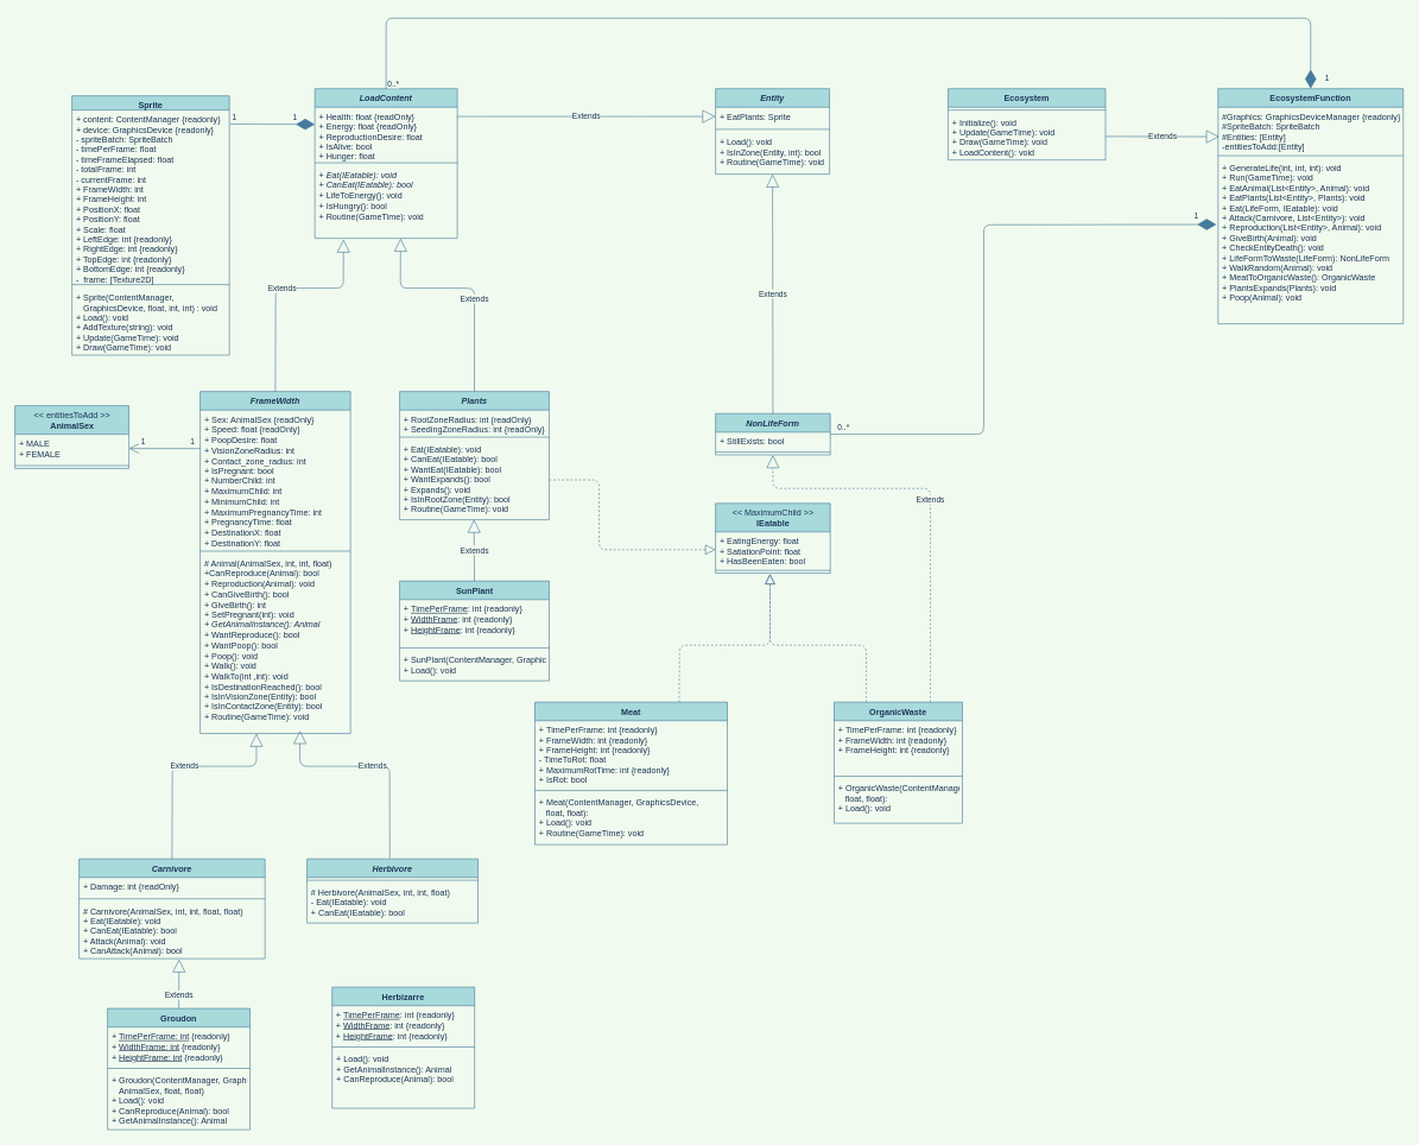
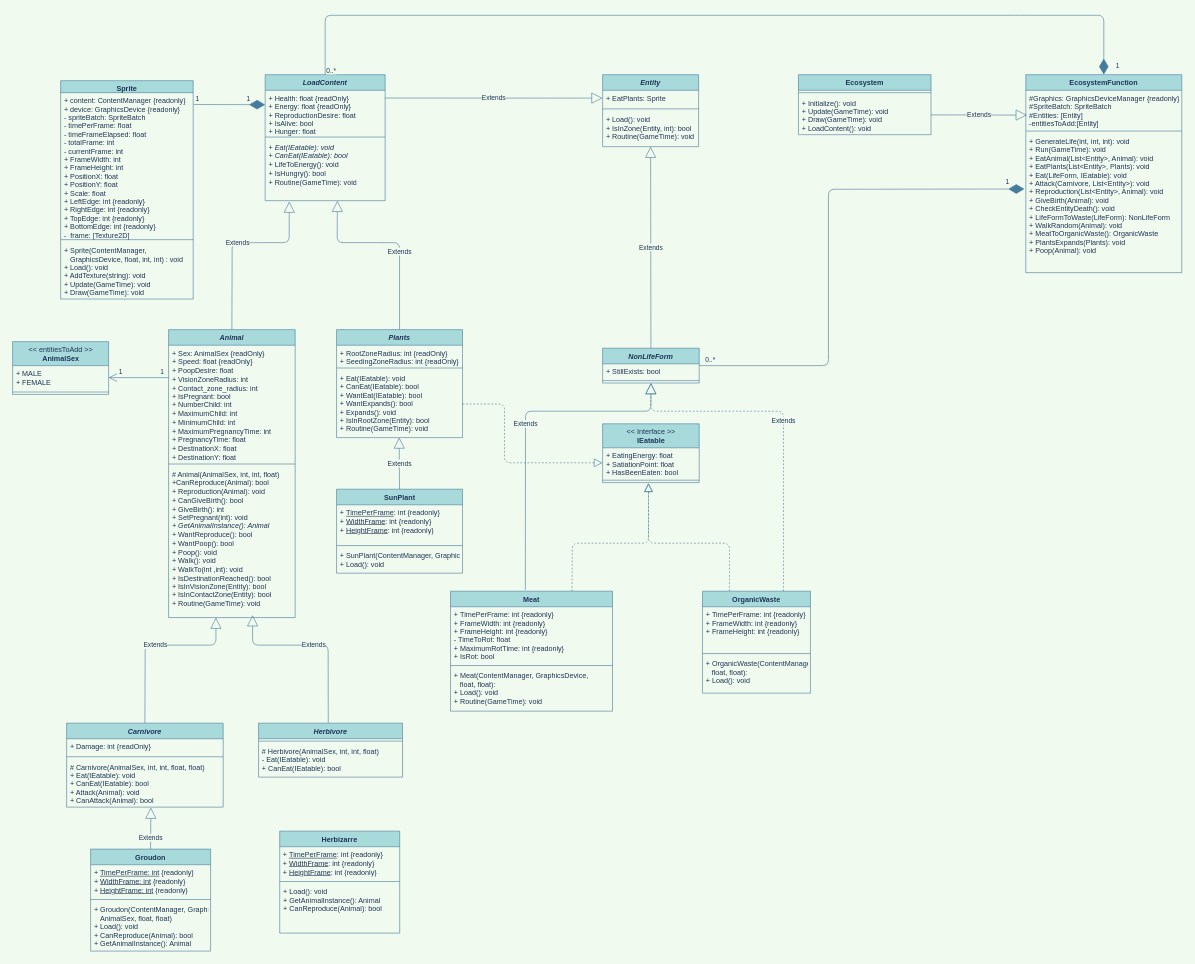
- <mxCell id="6" value="FrameWidth" style="swimlane;fontStyle=3;align=center;verticalAlign=top;childLayout=stackLayout;horizontal=1;startSize=26;horizontalStack=0;resizeParent=1;resizeParentMax=0;resizeLast=0;collapsible=1;marginBottom=0;rounded=0;sketch=0;strokeColor=#457B9D;fillColor=#A8DADC;fontColor=#1D3557;" parent="1" vertex="1"><mxGeometry x="280" y="544" width="211" height="480" as="geometry"><mxRectangle x="301" y="280" width="70" height="26" as="alternateBounds" /></mxGeometry></mxCell>
+ <mxCell id="6" value="Animal" style="swimlane;fontStyle=3;align=center;verticalAlign=top;childLayout=stackLayout;horizontal=1;startSize=26;horizontalStack=0;resizeParent=1;resizeParentMax=0;resizeLast=0;collapsible=1;marginBottom=0;rounded=0;sketch=0;strokeColor=#457B9D;fillColor=#A8DADC;fontColor=#1D3557;" parent="1" vertex="1"><mxGeometry x="280" y="544" width="211" height="480" as="geometry"><mxRectangle x="301" y="280" width="70" height="26" as="alternateBounds" /></mxGeometry></mxCell>
- <mxCell id="28" value="&lt;span style=&quot;font-style: normal ; font-weight: normal&quot;&gt;&amp;lt;&amp;lt; MaximumChild &amp;gt;&amp;gt;&lt;/span&gt;&lt;br&gt;&lt;span style=&quot;font-style: normal&quot;&gt;IEatable&lt;/span&gt;" style="swimlane;fontStyle=3;align=center;verticalAlign=top;childLayout=stackLayout;horizontal=1;startSize=40;horizontalStack=0;resizeParent=1;resizeParentMax=0;resizeLast=0;collapsible=1;marginBottom=0;fillColor=#A8DADC;strokeColor=#457B9D;fontColor=#1D3557;html=1;" parent="1" vertex="1"><mxGeometry x="1003.53" y="701" width="161" height="98" as="geometry" /></mxCell>
+ <mxCell id="28" value="&lt;span style=&quot;font-style: normal ; font-weight: normal&quot;&gt;&amp;lt;&amp;lt; Interface &amp;gt;&amp;gt;&lt;/span&gt;&lt;br&gt;&lt;span style=&quot;font-style: normal&quot;&gt;IEatable&lt;/span&gt;" style="swimlane;fontStyle=3;align=center;verticalAlign=top;childLayout=stackLayout;horizontal=1;startSize=40;horizontalStack=0;resizeParent=1;resizeParentMax=0;resizeLast=0;collapsible=1;marginBottom=0;fillColor=#A8DADC;strokeColor=#457B9D;fontColor=#1D3557;html=1;" parent="1" vertex="1"><mxGeometry x="1003.53" y="701" width="161" height="98" as="geometry" /></mxCell>
+ <mxCell id="49" value="Extends" style="endArrow=block;endSize=16;endFill=0;html=1;strokeColor=#457B9D;fillColor=#A8DADC;fontColor=#1D3557;entryX=0.5;entryY=1;entryDx=0;entryDy=0;exitX=0.462;exitY=-0.01;exitDx=0;exitDy=0;exitPerimeter=0;labelBackgroundColor=#F1FAEE;" parent="1" source="31" target="46" edge="1"><mxGeometry width="160" relative="1" as="geometry"><mxPoint x="943.53" y="879" as="sourcePoint" /><mxPoint x="1163.53" y="801" as="targetPoint" /><Array as="points"><mxPoint x="875" y="680" /><mxPoint x="1084" y="680" /></Array></mxGeometry></mxCell>
